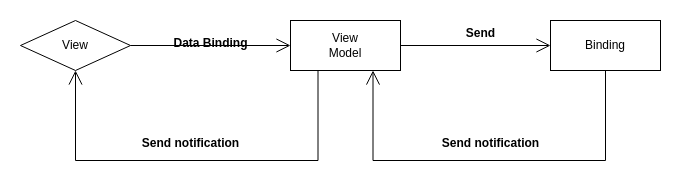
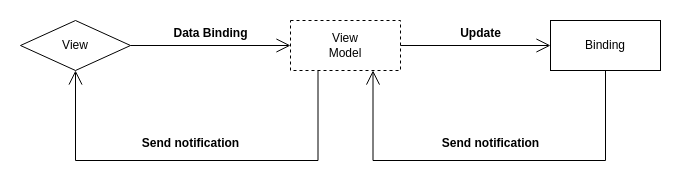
- <mxCell id="8" value="Send" style="text;align=center;fontStyle=1;verticalAlign=middle;spacingLeft=3;spacingRight=3;strokeColor=none;rotatable=0;points=[[0,0.5],[1,0.5]];portConstraint=eastwest;html=1;" vertex="1" parent="1"><mxGeometry x="440" y="20" width="80" height="26" as="geometry" /></mxCell>
+ <mxCell id="8" value="Update" style="text;align=center;fontStyle=1;verticalAlign=middle;spacingLeft=3;spacingRight=3;strokeColor=none;rotatable=0;points=[[0,0.5],[1,0.5]];portConstraint=eastwest;html=1;" vertex="1" parent="1"><mxGeometry x="440" y="20" width="80" height="26" as="geometry" /></mxCell>
- <mxCell id="7" value="Data Binding" style="text;align=center;fontStyle=1;verticalAlign=middle;spacingLeft=3;spacingRight=3;strokeColor=none;rotatable=0;points=[[0,0.5],[1,0.5]];portConstraint=eastwest;html=1;" vertex="1" parent="1"><mxGeometry x="170" y="30" width="80" height="26" as="geometry" /></mxCell>
+ <mxCell id="7" value="Data Binding" style="text;align=center;fontStyle=1;verticalAlign=middle;spacingLeft=3;spacingRight=3;strokeColor=none;rotatable=0;points=[[0,0.5],[1,0.5]];portConstraint=eastwest;html=1;" vertex="1" parent="1"><mxGeometry x="170" y="20" width="80" height="26" as="geometry" /></mxCell>
- <mxCell id="4" value="View&lt;br&gt;Model" style="html=1;whiteSpace=wrap;" parent="1" vertex="1"><mxGeometry x="290" y="20" width="110" height="50" as="geometry" /></mxCell>
+ <mxCell id="4" value="View&lt;br&gt;Model" style="html=1;whiteSpace=wrap;dashed=1;" parent="1" vertex="1"><mxGeometry x="290" y="20" width="110" height="50" as="geometry" /></mxCell>
